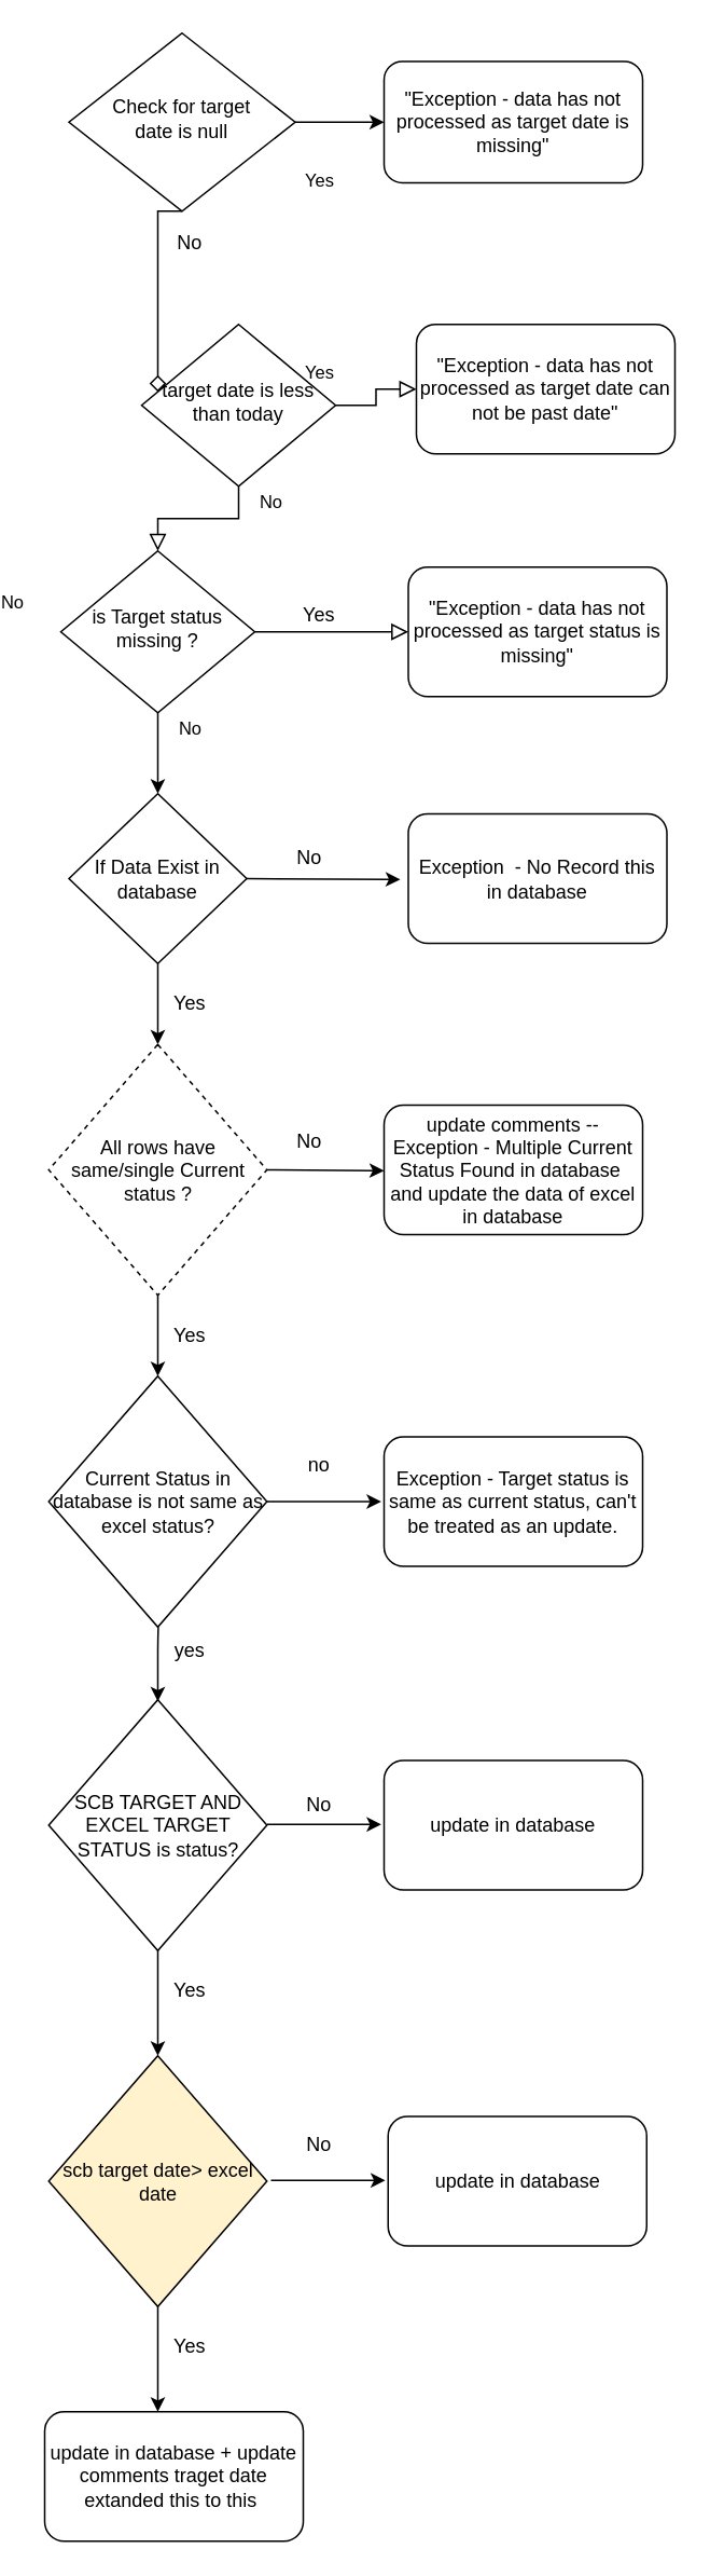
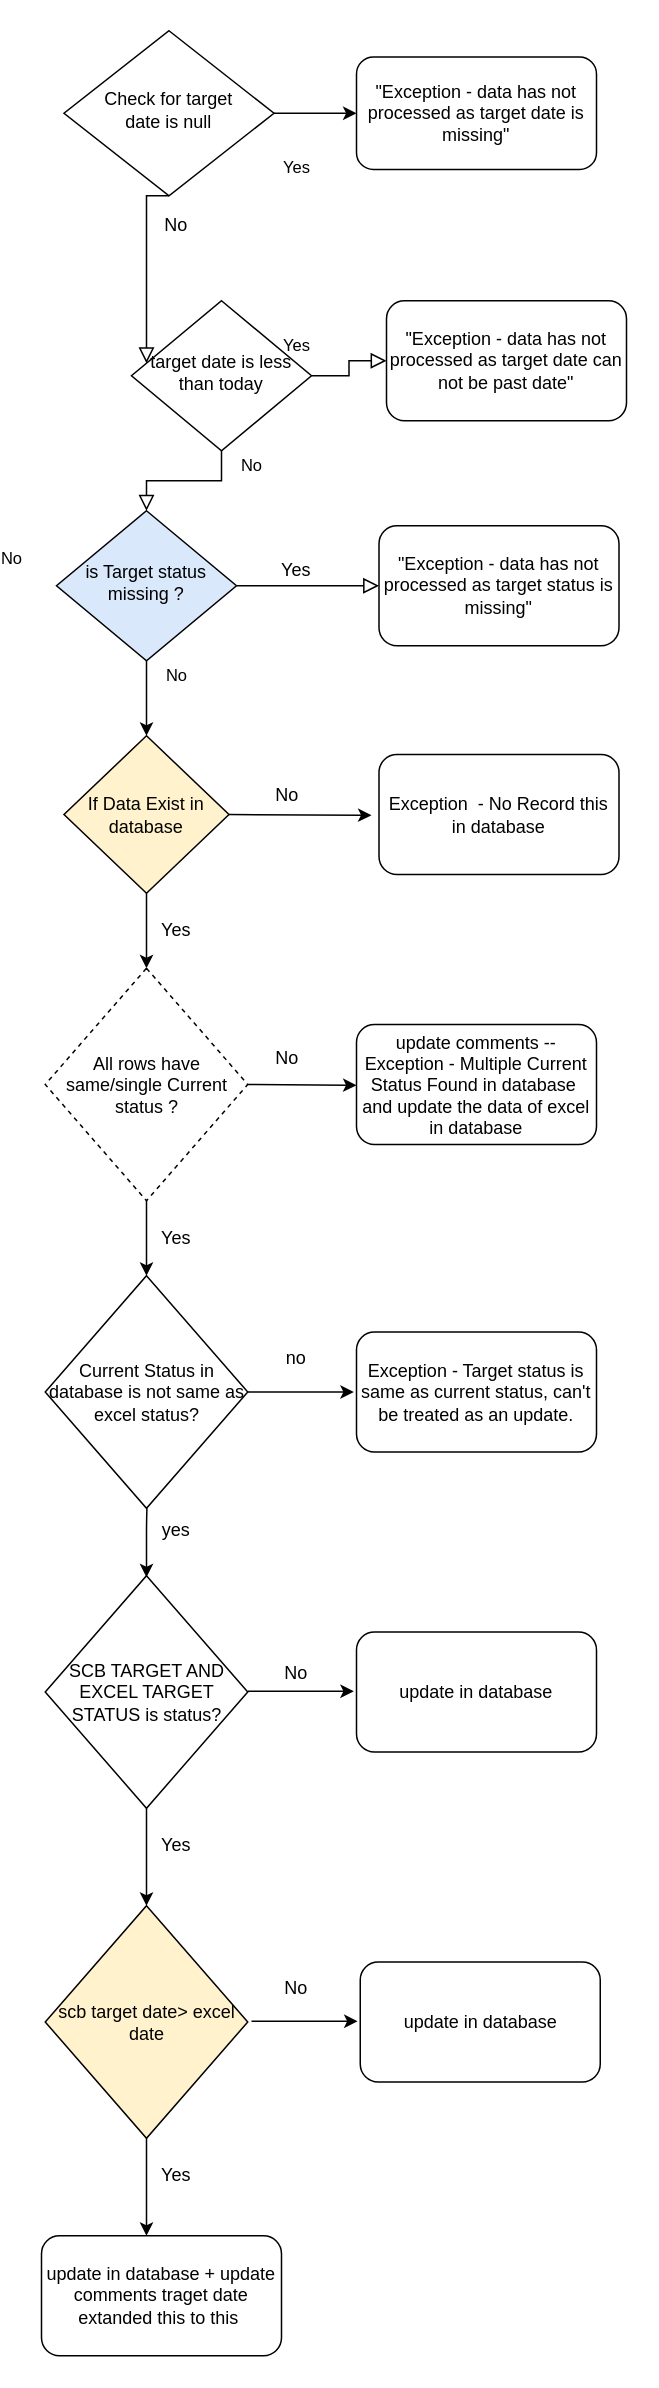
- <mxCell id="2" value="Yes" style="rounded=0;html=1;jettySize=auto;orthogonalLoop=1;fontSize=11;endArrow=diamond;endFill=0;endSize=8;strokeWidth=1;shadow=0;labelBackgroundColor=none;edgeStyle=orthogonalEdgeStyle;exitX=0.5;exitY=1;exitDx=0;exitDy=0;" parent="1" source="3" target="6" edge="1"><mxGeometry x="0.667" y="149" relative="1" as="geometry"><mxPoint x="-49" y="-110" as="offset" /><Array as="points"><mxPoint x="90" y="180" /><mxPoint x="90" y="180" /></Array></mxGeometry></mxCell>
+ <mxCell id="2" value="Yes" style="rounded=0;html=1;jettySize=auto;orthogonalLoop=1;fontSize=11;endArrow=block;endFill=0;endSize=8;strokeWidth=1;shadow=0;labelBackgroundColor=none;edgeStyle=orthogonalEdgeStyle;exitX=0.5;exitY=1;exitDx=0;exitDy=0;" parent="1" source="3" target="6" edge="1"><mxGeometry x="0.667" y="149" relative="1" as="geometry"><mxPoint x="-49" y="-110" as="offset" /><Array as="points"><mxPoint x="90" y="180" /><mxPoint x="90" y="180" /></Array></mxGeometry></mxCell>
- <mxCell id="11" value="is Target status missing ?" style="rhombus;whiteSpace=wrap;html=1;shadow=0;fontFamily=Helvetica;fontSize=12;align=center;strokeWidth=1;spacing=6;spacingTop=-4;" parent="1" vertex="1"><mxGeometry x="30" y="340" width="120" height="100" as="geometry" /></mxCell>
+ <mxCell id="11" value="is Target status missing ?" style="rhombus;whiteSpace=wrap;html=1;shadow=0;fontFamily=Helvetica;fontSize=12;align=center;strokeWidth=1;spacing=6;spacingTop=-4;fillColor=#dae8fc;" parent="1" vertex="1"><mxGeometry x="30" y="340" width="120" height="100" as="geometry" /></mxCell>
- <mxCell id="17" value="If Data Exist in database" style="rhombus;whiteSpace=wrap;html=1;" parent="1" vertex="1"><mxGeometry x="35" y="490" width="110" height="105" as="geometry" /></mxCell>
+ <mxCell id="17" value="If Data Exist in database" style="rhombus;whiteSpace=wrap;html=1;fillColor=#fff2cc;" parent="1" vertex="1"><mxGeometry x="35" y="490" width="110" height="105" as="geometry" /></mxCell>
